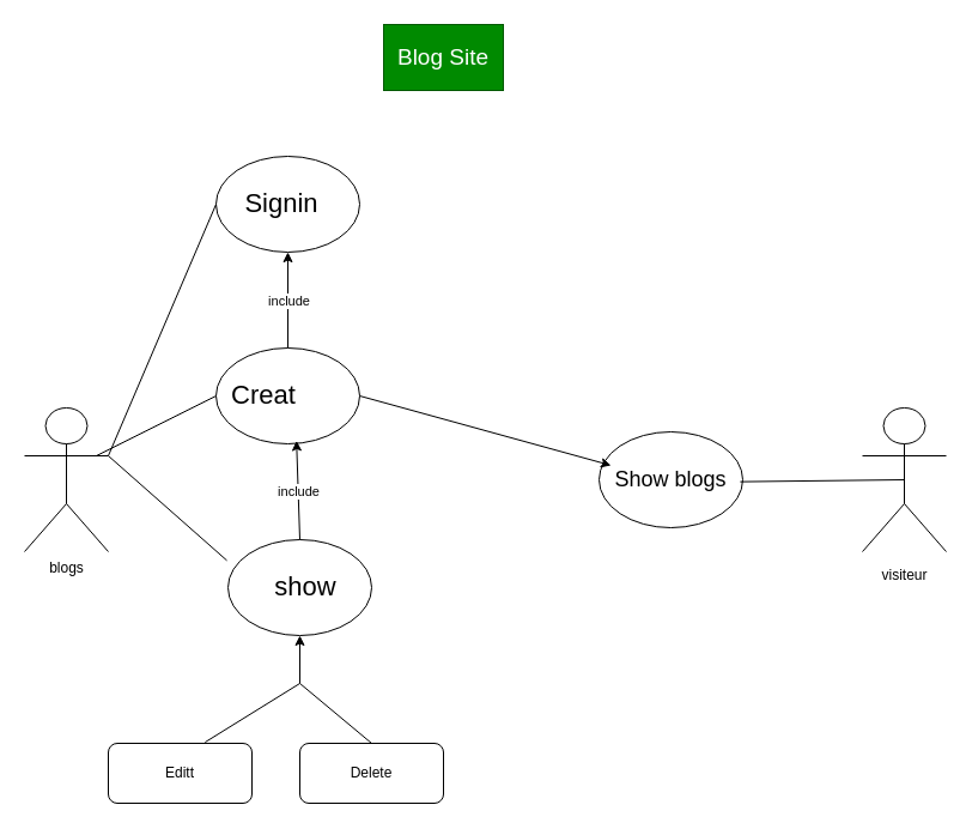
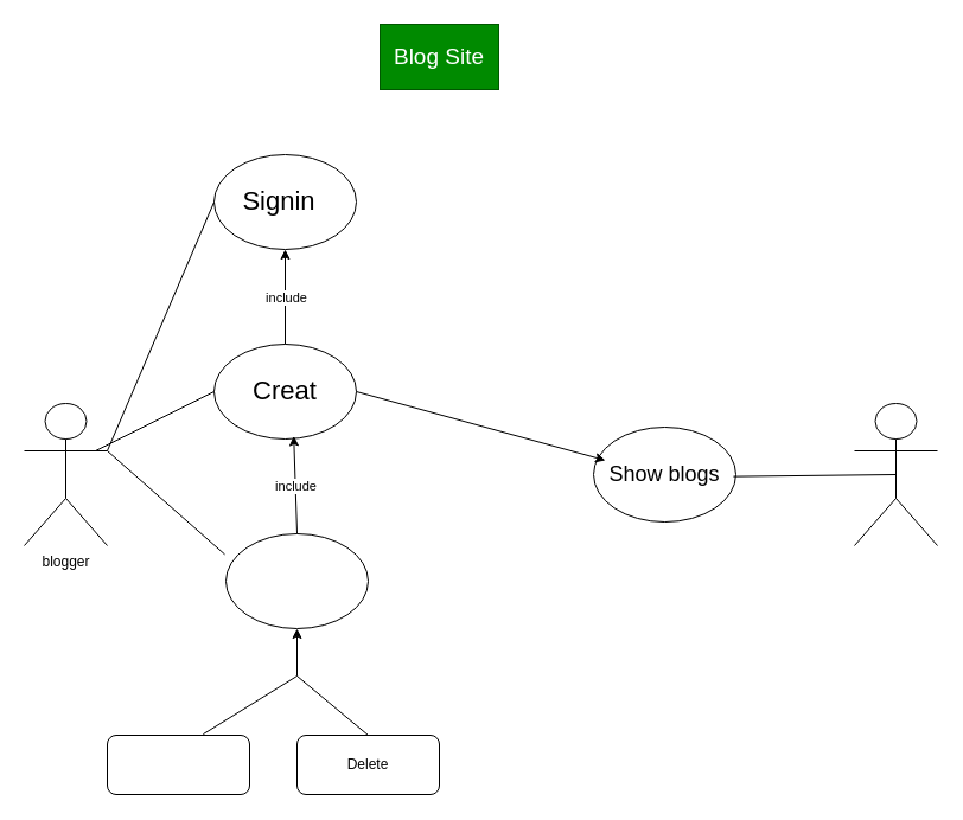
- <mxCell id="11" value="&lt;span style=&quot;font-size: 22px&quot;&gt;Creat&lt;/span&gt;" style="text;html=1;strokeColor=none;fillColor=none;align=center;verticalAlign=middle;whiteSpace=wrap;rounded=0;" parent="1" vertex="1"><mxGeometry x="185" y="320" width="70" height="20" as="geometry" /></mxCell>
+ <mxCell id="11" value="&lt;span style=&quot;font-size: 22px&quot;&gt;Creat&lt;/span&gt;" style="text;html=1;strokeColor=none;fillColor=none;align=center;verticalAlign=middle;whiteSpace=wrap;rounded=0;" parent="1" vertex="1"><mxGeometry x="205" y="320" width="70" height="20" as="geometry" /></mxCell>
- <mxCell id="2" value="blogs" style="shape=umlActor;verticalLabelPosition=bottom;verticalAlign=top;html=1;outlineConnect=0;" parent="1" vertex="1"><mxGeometry x="20" y="340" width="70" height="120" as="geometry" /></mxCell>
+ <mxCell id="2" value="blogger" style="shape=umlActor;verticalLabelPosition=bottom;verticalAlign=top;html=1;outlineConnect=0;" parent="1" vertex="1"><mxGeometry x="20" y="340" width="70" height="120" as="geometry" /></mxCell>
- <mxCell id="4" value="visiteur" style="text;html=1;align=center;verticalAlign=middle;resizable=0;points=[];autosize=1;" parent="1" vertex="1"><mxGeometry x="730" y="470" width="50" height="20" as="geometry" /></mxCell>
- <mxCell id="13" value="&lt;span style=&quot;font-size: 22px&quot;&gt;show&lt;/span&gt;" style="text;html=1;strokeColor=none;fillColor=none;align=center;verticalAlign=middle;whiteSpace=wrap;rounded=0;" parent="1" vertex="1"><mxGeometry x="220" y="480" width="70" height="20" as="geometry" /></mxCell>
- <mxCell id="18" value="Editt" style="text;html=1;strokeColor=none;fillColor=none;align=center;verticalAlign=middle;whiteSpace=wrap;rounded=0;" parent="1" vertex="1"><mxGeometry x="130" y="635" width="40" height="20" as="geometry" /></mxCell>
